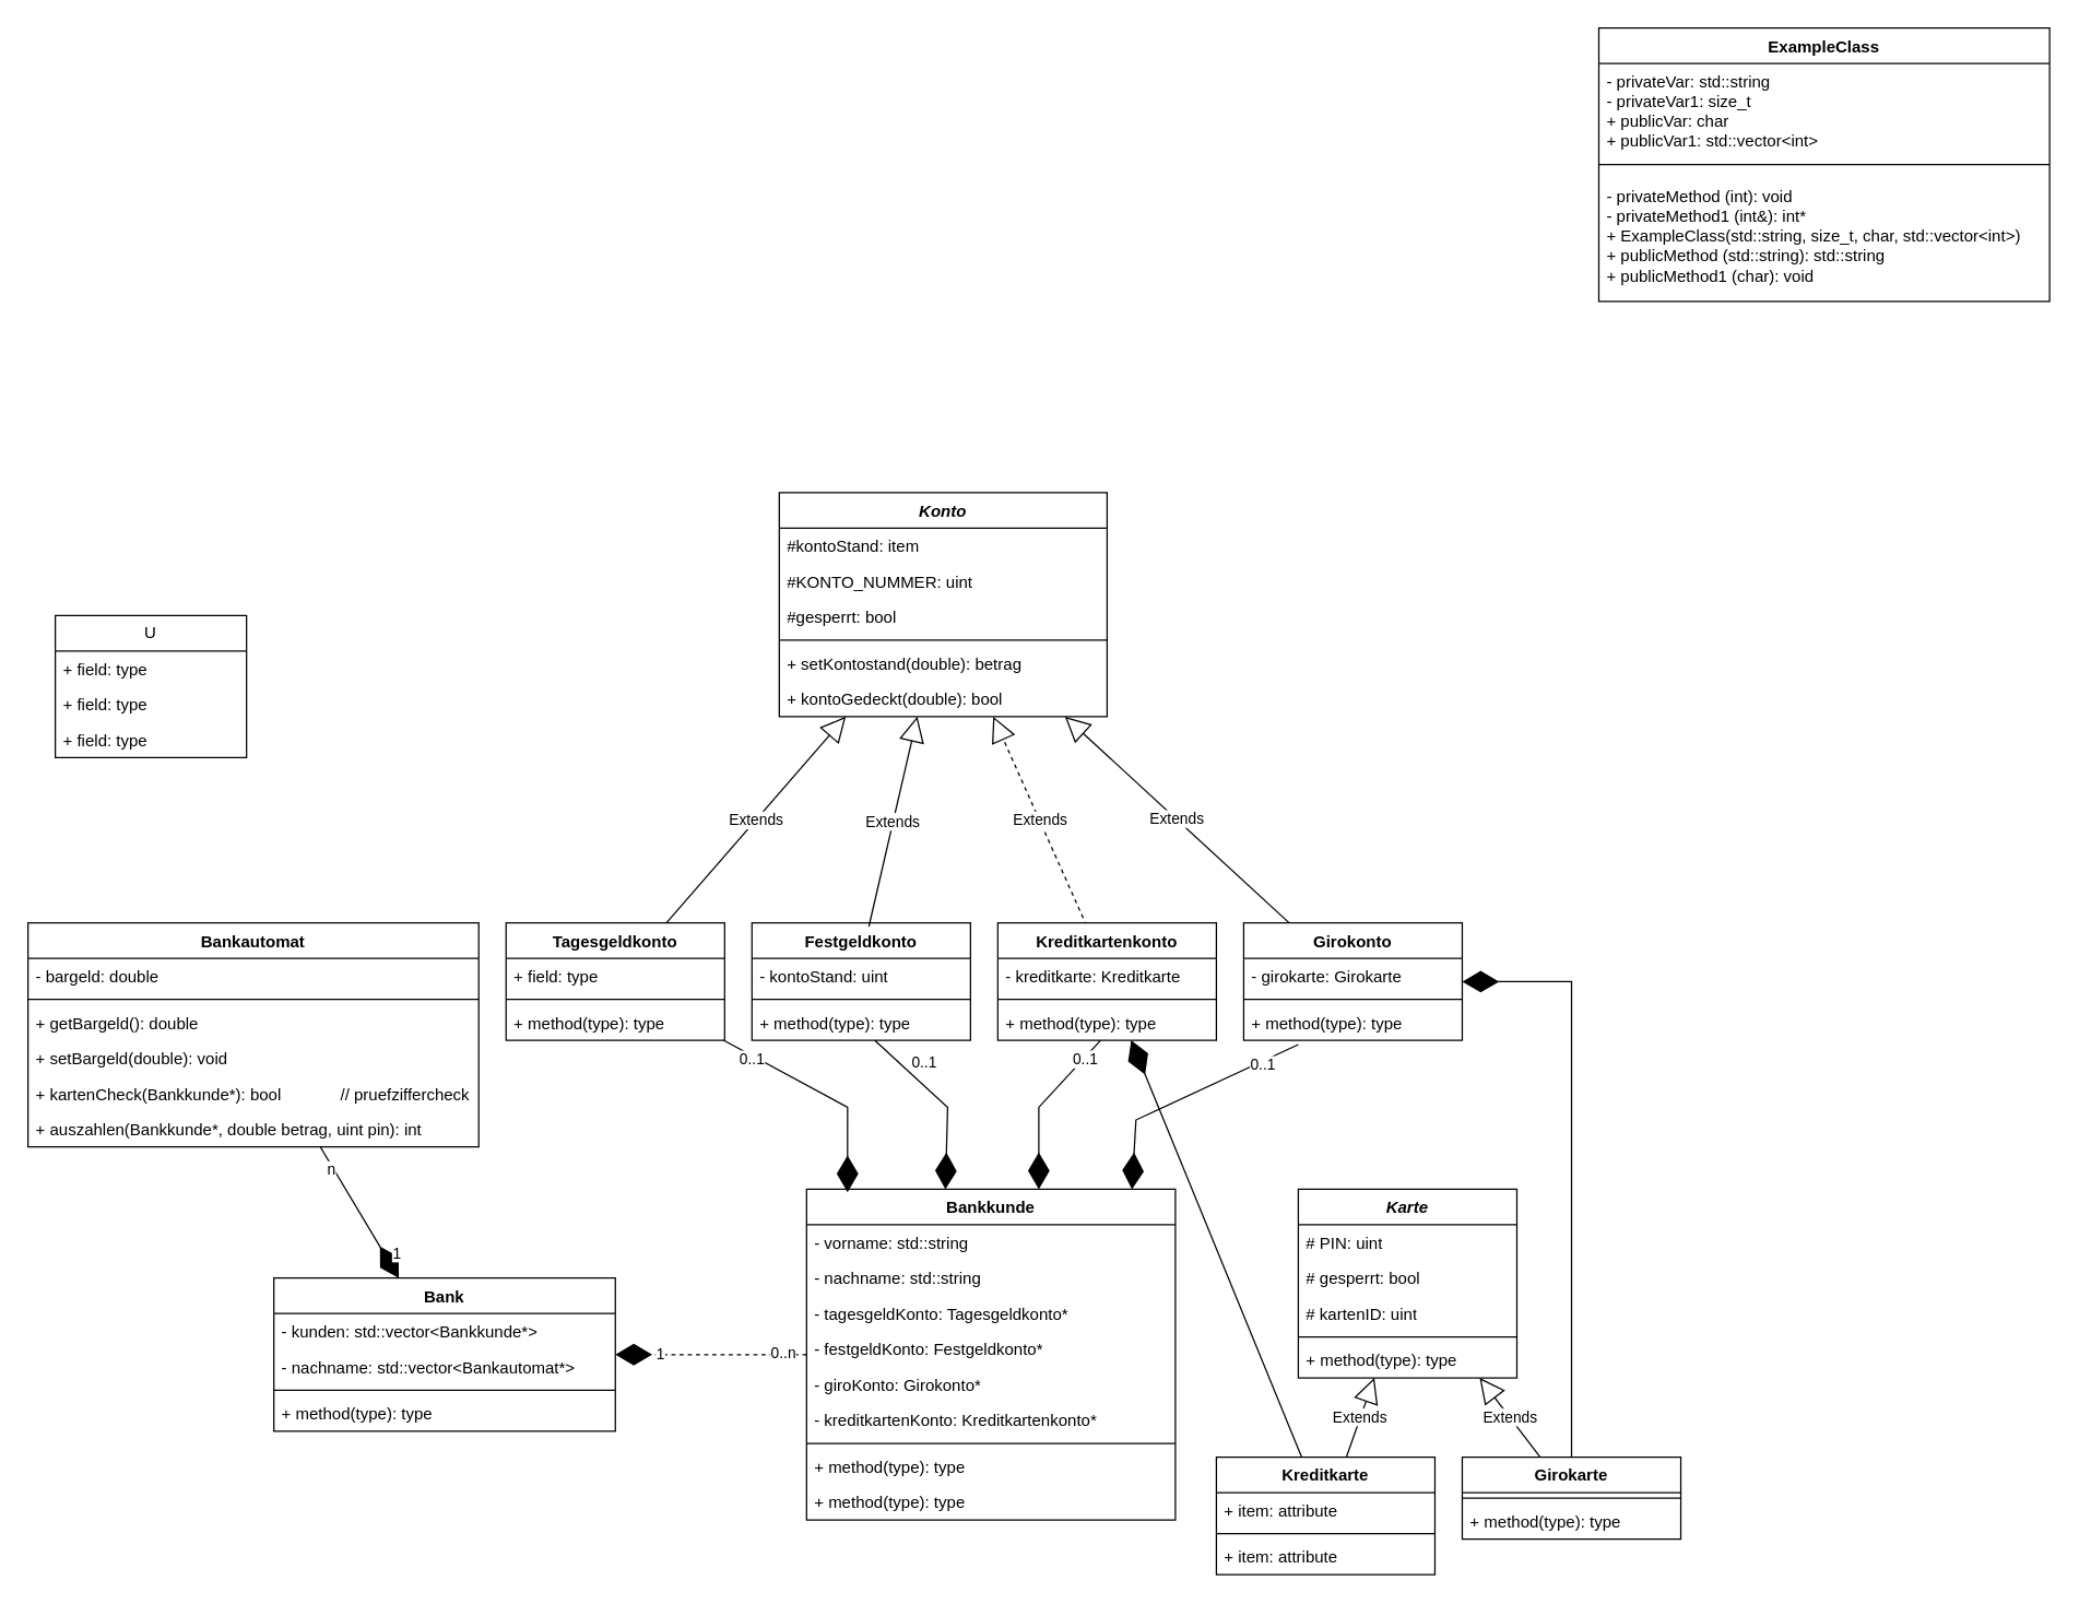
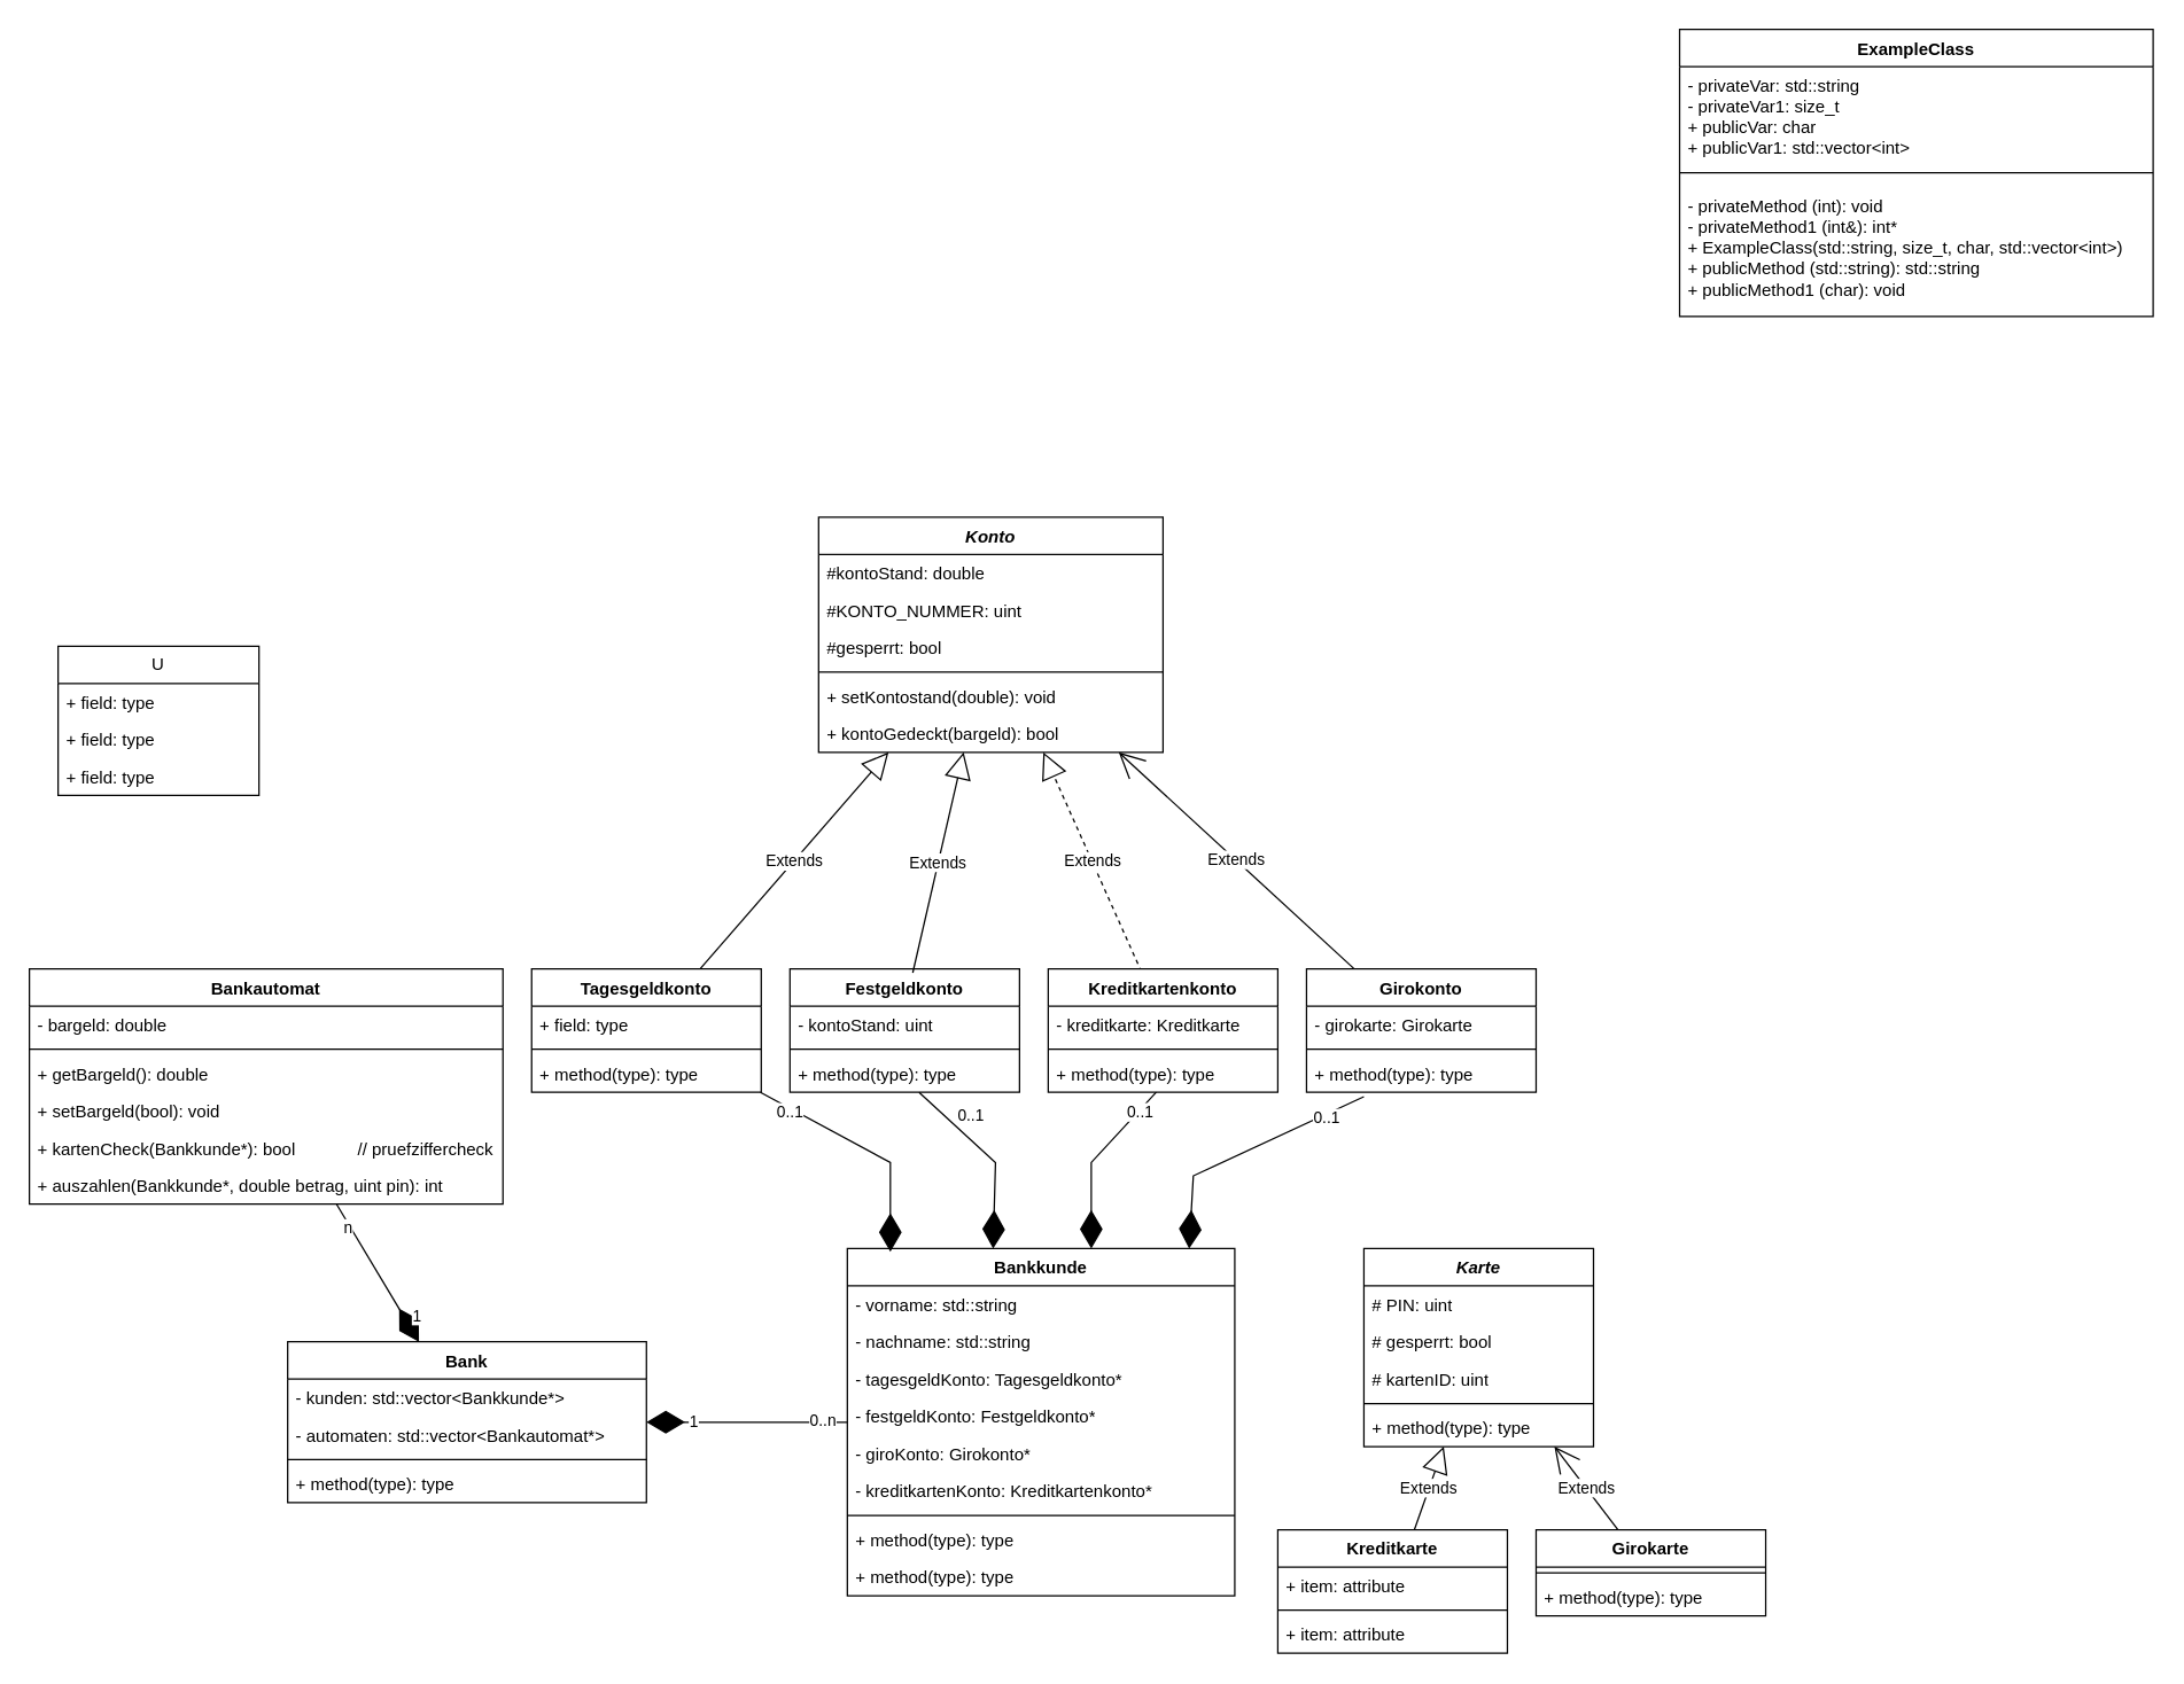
- <mxCell id="26" value="#kontoStand: item" style="text;strokeColor=none;fillColor=none;align=left;verticalAlign=top;spacingLeft=4;spacingRight=4;overflow=hidden;rotatable=0;points=[[0,0.5],[1,0.5]];portConstraint=eastwest;whiteSpace=wrap;html=1;" parent="25" vertex="1"><mxGeometry y="26" width="240" height="26" as="geometry" /></mxCell>
+ <mxCell id="26" value="#kontoStand: double" style="text;strokeColor=none;fillColor=none;align=left;verticalAlign=top;spacingLeft=4;spacingRight=4;overflow=hidden;rotatable=0;points=[[0,0.5],[1,0.5]];portConstraint=eastwest;whiteSpace=wrap;html=1;" parent="25" vertex="1"><mxGeometry y="26" width="240" height="26" as="geometry" /></mxCell>
- <mxCell id="30" value="+ setKontostand(double): betrag" style="text;strokeColor=none;fillColor=none;align=left;verticalAlign=top;spacingLeft=4;spacingRight=4;overflow=hidden;rotatable=0;points=[[0,0.5],[1,0.5]];portConstraint=eastwest;whiteSpace=wrap;html=1;" parent="25" vertex="1"><mxGeometry y="112" width="240" height="26" as="geometry" /></mxCell>
+ <mxCell id="30" value="+ setKontostand(double): void" style="text;strokeColor=none;fillColor=none;align=left;verticalAlign=top;spacingLeft=4;spacingRight=4;overflow=hidden;rotatable=0;points=[[0,0.5],[1,0.5]];portConstraint=eastwest;whiteSpace=wrap;html=1;" parent="25" vertex="1"><mxGeometry y="112" width="240" height="26" as="geometry" /></mxCell>
- <mxCell id="31" value="+ kontoGedeckt(double): bool" style="text;strokeColor=none;fillColor=none;align=left;verticalAlign=top;spacingLeft=4;spacingRight=4;overflow=hidden;rotatable=0;points=[[0,0.5],[1,0.5]];portConstraint=eastwest;whiteSpace=wrap;html=1;" parent="25" vertex="1"><mxGeometry y="138" width="240" height="26" as="geometry" /></mxCell>
+ <mxCell id="31" value="+ kontoGedeckt(bargeld): bool" style="text;strokeColor=none;fillColor=none;align=left;verticalAlign=top;spacingLeft=4;spacingRight=4;overflow=hidden;rotatable=0;points=[[0,0.5],[1,0.5]];portConstraint=eastwest;whiteSpace=wrap;html=1;" parent="25" vertex="1"><mxGeometry y="138" width="240" height="26" as="geometry" /></mxCell>
- <mxCell id="54" value="Extends" style="endArrow=block;endSize=16;endFill=0;html=1;rounded=0;" parent="1" source="39" target="25" edge="1"><mxGeometry width="160" relative="1" as="geometry"><mxPoint x="1325" y="763" as="sourcePoint" /><mxPoint x="1455" y="696" as="targetPoint" /></mxGeometry></mxCell>
+ <mxCell id="54" value="Extends" style="endArrow=open;endSize=16;endFill=0;html=1;rounded=0;" parent="1" source="39" target="25" edge="1"><mxGeometry width="160" relative="1" as="geometry"><mxPoint x="1325" y="763" as="sourcePoint" /><mxPoint x="1455" y="696" as="targetPoint" /></mxGeometry></mxCell>
- <mxCell id="36" value="&lt;div&gt;+ setBargeld(double): void&lt;/div&gt;" style="text;strokeColor=none;fillColor=none;align=left;verticalAlign=top;spacingLeft=4;spacingRight=4;overflow=hidden;rotatable=0;points=[[0,0.5],[1,0.5]];portConstraint=eastwest;whiteSpace=wrap;html=1;" parent="32" vertex="1"><mxGeometry y="86" width="330" height="26" as="geometry" /></mxCell>
+ <mxCell id="36" value="&lt;div&gt;+ setBargeld(bool): void&lt;/div&gt;" style="text;strokeColor=none;fillColor=none;align=left;verticalAlign=top;spacingLeft=4;spacingRight=4;overflow=hidden;rotatable=0;points=[[0,0.5],[1,0.5]];portConstraint=eastwest;whiteSpace=wrap;html=1;" parent="32" vertex="1"><mxGeometry y="86" width="330" height="26" as="geometry" /></mxCell>
- <mxCell id="89" value="" style="endArrow=diamondThin;endFill=1;endSize=24;html=1;rounded=0;" parent="1" source="81" target="39" edge="1"><mxGeometry width="160" relative="1" as="geometry"><mxPoint x="1191" y="990" as="sourcePoint" /><mxPoint x="1085" y="783" as="targetPoint" /><Array as="points"><mxPoint x="1150" y="718" /></Array></mxGeometry></mxCell>
- <mxCell id="69" value="" style="endArrow=diamondThin;endFill=1;endSize=24;html=1;rounded=0;" parent="1" source="21" target="85" edge="1"><mxGeometry width="160" relative="1" as="geometry"><mxPoint x="860" y="900" as="sourcePoint" /><mxPoint x="968" y="1011" as="targetPoint" /></mxGeometry></mxCell>
- <mxCell id="66" value="" style="endArrow=diamondThin;endFill=1;endSize=24;html=1;rounded=0;dashed=1;" parent="1" source="11" target="6" edge="1"><mxGeometry width="160" relative="1" as="geometry"><mxPoint x="430" y="870" as="sourcePoint" /><mxPoint x="538" y="981" as="targetPoint" /></mxGeometry></mxCell>
+ <mxCell id="66" value="" style="endArrow=diamondThin;endFill=1;endSize=24;html=1;rounded=0;" parent="1" source="11" target="6" edge="1"><mxGeometry width="160" relative="1" as="geometry"><mxPoint x="430" y="870" as="sourcePoint" /><mxPoint x="538" y="981" as="targetPoint" /></mxGeometry></mxCell>
- <mxCell id="8" value="- nachname: std::vector&amp;lt;Bankautomat*&amp;gt;" style="text;strokeColor=none;fillColor=none;align=left;verticalAlign=top;spacingLeft=4;spacingRight=4;overflow=hidden;rotatable=0;points=[[0,0.5],[1,0.5]];portConstraint=eastwest;whiteSpace=wrap;html=1;" parent="6" vertex="1"><mxGeometry y="52" width="250" height="26" as="geometry" /></mxCell>
+ <mxCell id="8" value="- automaten: std::vector&amp;lt;Bankautomat*&amp;gt;" style="text;strokeColor=none;fillColor=none;align=left;verticalAlign=top;spacingLeft=4;spacingRight=4;overflow=hidden;rotatable=0;points=[[0,0.5],[1,0.5]];portConstraint=eastwest;whiteSpace=wrap;html=1;" parent="6" vertex="1"><mxGeometry y="52" width="250" height="26" as="geometry" /></mxCell>
- <mxCell id="84" value="Extends" style="endArrow=block;endSize=16;endFill=0;html=1;rounded=0;" parent="1" source="81" target="74" edge="1"><mxGeometry width="160" relative="1" as="geometry"><mxPoint x="1171" y="1024" as="sourcePoint" /><mxPoint x="1120" y="950" as="targetPoint" /></mxGeometry></mxCell>
+ <mxCell id="84" value="Extends" style="endArrow=open;endSize=16;endFill=0;html=1;rounded=0;" parent="1" source="81" target="74" edge="1"><mxGeometry width="160" relative="1" as="geometry"><mxPoint x="1171" y="1024" as="sourcePoint" /><mxPoint x="1120" y="950" as="targetPoint" /></mxGeometry></mxCell>
